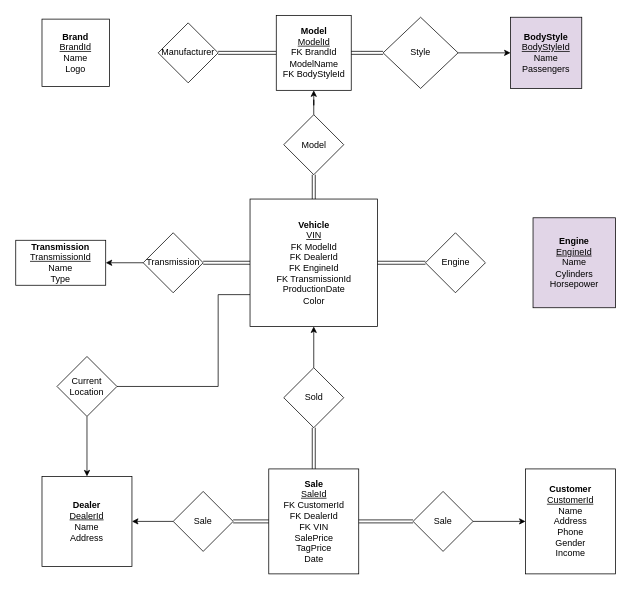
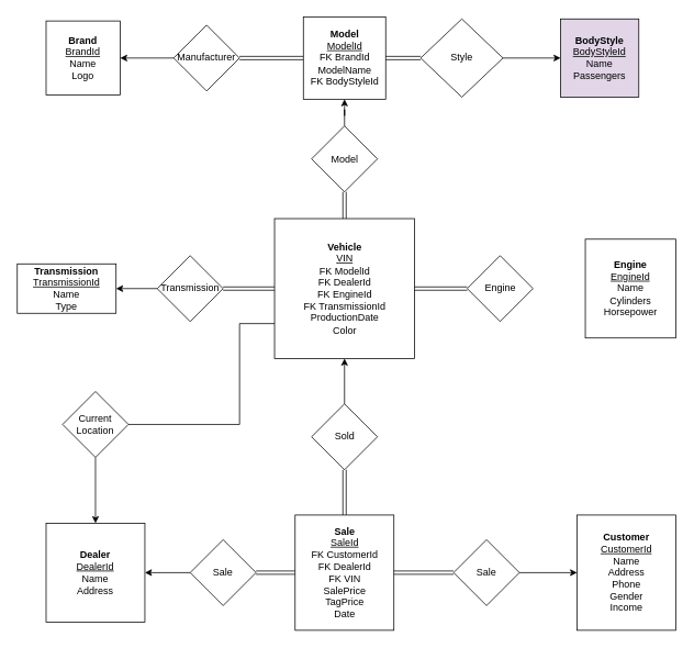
+ <mxCell id="14" value="" style="edgeStyle=orthogonalEdgeStyle;rounded=0;orthogonalLoop=1;jettySize=auto;html=1;endArrow=classic;endFill=1;" edge="1" parent="1" source="15" target="2"><mxGeometry relative="1" as="geometry" /></mxCell>
- <mxCell id="8" value="&lt;div&gt;&lt;b&gt;Engine&lt;/b&gt;&lt;/div&gt;&lt;div&gt;&lt;u&gt;EngineId&lt;/u&gt;&lt;/div&gt;&lt;div&gt;Name&lt;/div&gt;&lt;div&gt;Cylinders&lt;/div&gt;&lt;div&gt;Horsepower&lt;/div&gt;" style="rounded=0;whiteSpace=wrap;html=1;fillColor=#e1d5e7;" vertex="1" parent="1"><mxGeometry x="710" y="290" width="110" height="120" as="geometry" /></mxCell>
+ <mxCell id="8" value="&lt;div&gt;&lt;b&gt;Engine&lt;/b&gt;&lt;/div&gt;&lt;div&gt;&lt;u&gt;EngineId&lt;/u&gt;&lt;/div&gt;&lt;div&gt;Name&lt;/div&gt;&lt;div&gt;Cylinders&lt;/div&gt;&lt;div&gt;Horsepower&lt;/div&gt;" style="rounded=0;whiteSpace=wrap;html=1;" vertex="1" parent="1"><mxGeometry x="710" y="290" width="110" height="120" as="geometry" /></mxCell>
